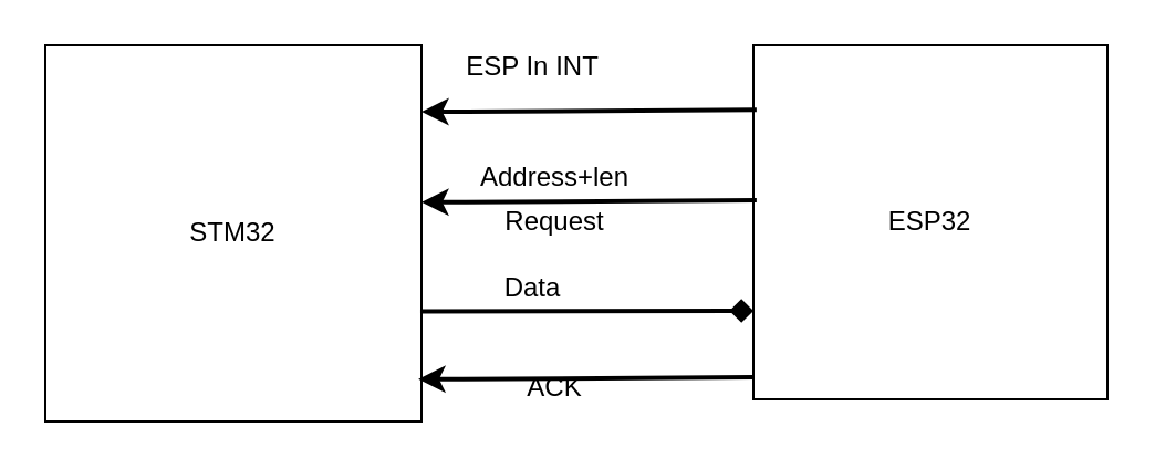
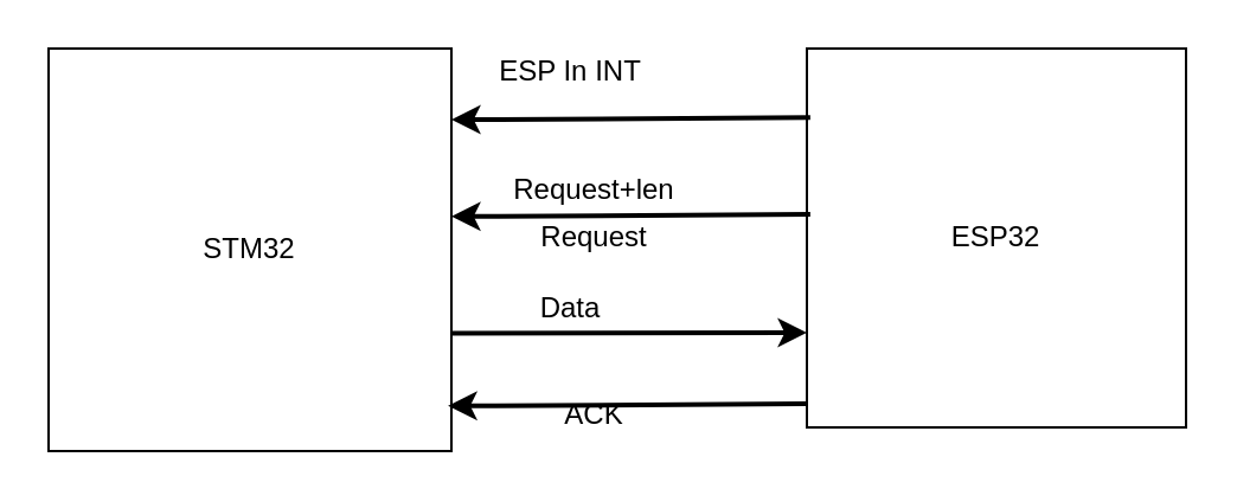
- <mxCell id="7" value="Address+len" style="text;html=1;align=center;verticalAlign=middle;resizable=0;points=[];autosize=1;strokeColor=none;fillColor=none;" vertex="1" parent="1"><mxGeometry x="210" y="70" width="80" height="20" as="geometry" /></mxCell>
+ <mxCell id="7" value="Request+len" style="text;html=1;align=center;verticalAlign=middle;resizable=0;points=[];autosize=1;strokeColor=none;fillColor=none;" vertex="1" parent="1"><mxGeometry x="210" y="70" width="80" height="20" as="geometry" /></mxCell>
- <mxCell id="9" value="" style="endArrow=diamond;html=1;rounded=0;exitX=0.997;exitY=0.707;exitDx=0;exitDy=0;exitPerimeter=0;strokeWidth=2;entryX=0;entryY=0.75;entryDx=0;entryDy=0;" edge="1" parent="1" source="2" target="3"><mxGeometry width="50" height="50" relative="1" as="geometry"><mxPoint x="341.44" y="140" as="sourcePoint" /><mxPoint x="190" y="140.88" as="targetPoint" /><Array as="points" /></mxGeometry></mxCell>
+ <mxCell id="9" value="" style="endArrow=classic;html=1;rounded=0;exitX=0.997;exitY=0.707;exitDx=0;exitDy=0;exitPerimeter=0;strokeWidth=2;entryX=0;entryY=0.75;entryDx=0;entryDy=0;" edge="1" parent="1" source="2" target="3"><mxGeometry width="50" height="50" relative="1" as="geometry"><mxPoint x="341.44" y="140" as="sourcePoint" /><mxPoint x="190" y="140.88" as="targetPoint" /><Array as="points" /></mxGeometry></mxCell>
